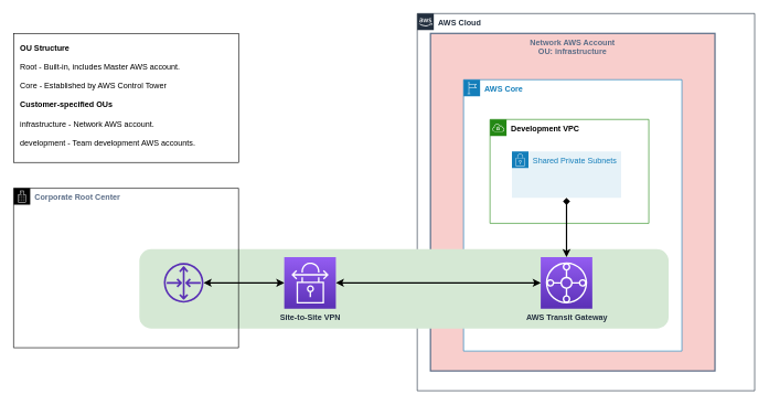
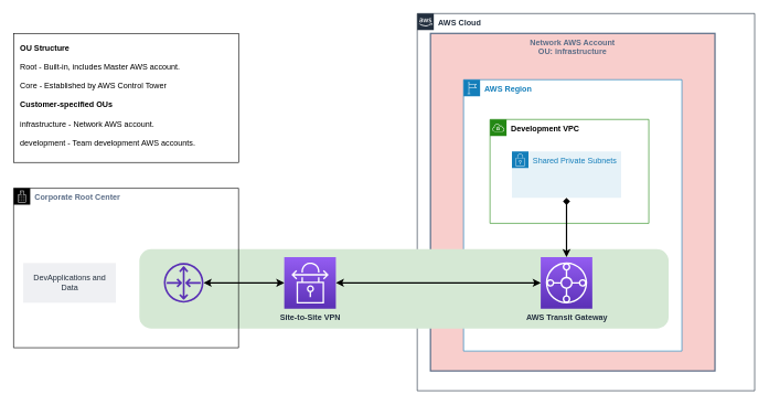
- <mxCell id="4" value="AWS Core" style="points=[[0,0],[0.25,0],[0.5,0],[0.75,0],[1,0],[1,0.25],[1,0.5],[1,0.75],[1,1],[0.75,1],[0.5,1],[0.25,1],[0,1],[0,0.75],[0,0.5],[0,0.25]];outlineConnect=0;gradientColor=none;html=1;whiteSpace=wrap;fontSize=12;fontStyle=1;shape=mxgraph.aws4.group;grIcon=mxgraph.aws4.group_region;strokeColor=#147EBA;fillColor=#ffffff;verticalAlign=top;align=left;spacingLeft=30;fontColor=#147EBA;dashed=0;" vertex="1" parent="1"><mxGeometry x="700" y="120" width="330" height="410" as="geometry" /></mxCell>
+ <mxCell id="4" value="AWS Region" style="points=[[0,0],[0.25,0],[0.5,0],[0.75,0],[1,0],[1,0.25],[1,0.5],[1,0.75],[1,1],[0.75,1],[0.5,1],[0.25,1],[0,1],[0,0.75],[0,0.5],[0,0.25]];outlineConnect=0;gradientColor=none;html=1;whiteSpace=wrap;fontSize=12;fontStyle=1;shape=mxgraph.aws4.group;grIcon=mxgraph.aws4.group_region;strokeColor=#147EBA;fillColor=#ffffff;verticalAlign=top;align=left;spacingLeft=30;fontColor=#147EBA;dashed=0;" vertex="1" parent="1"><mxGeometry x="700" y="120" width="330" height="410" as="geometry" /></mxCell>
+ <mxCell id="8" value="DevApplications and Data" style="fillColor=#EFF0F3;strokeColor=none;dashed=0;verticalAlign=middle;fontStyle=0;fontColor=#232F3D;whiteSpace=wrap;" vertex="1" parent="1"><mxGeometry x="34.5" y="397" width="140" height="60" as="geometry" /></mxCell>
